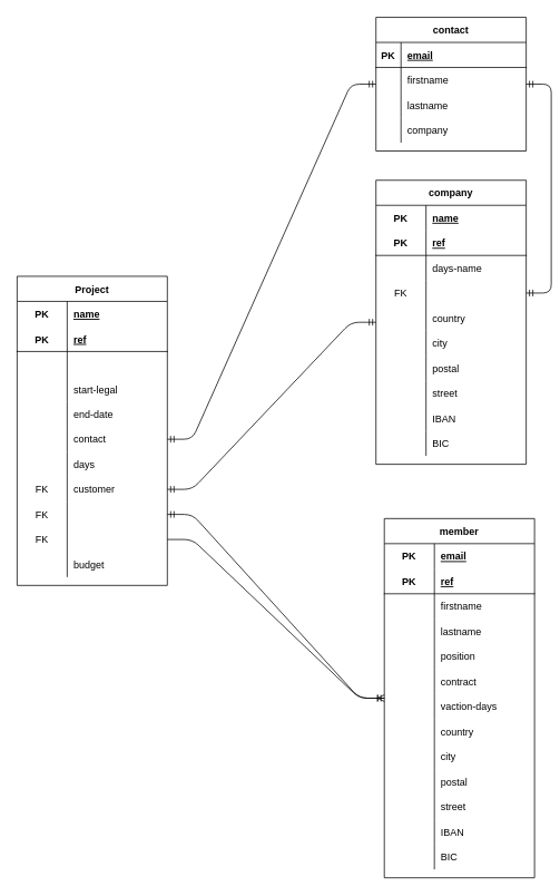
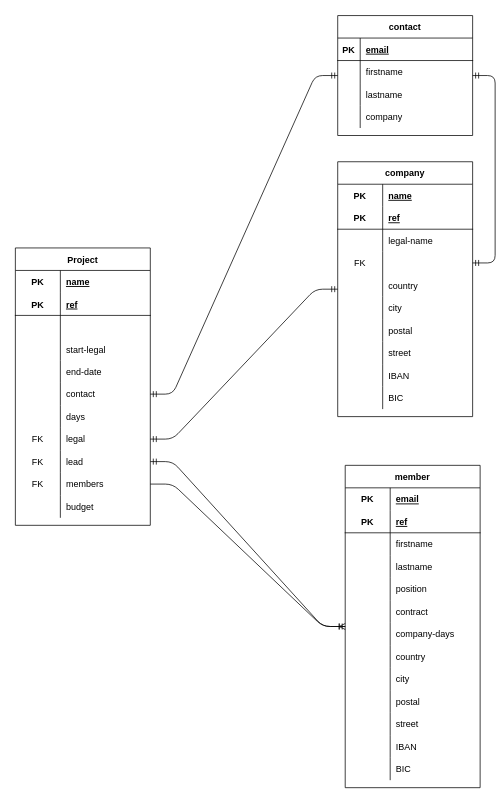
- <mxCell id="64" value="days-name" style="shape=partialRectangle;connectable=0;fillColor=none;top=0;left=0;bottom=0;right=0;align=left;spacingLeft=6;overflow=hidden;" vertex="1" parent="62"><mxGeometry x="60" width="120" height="30" as="geometry" /></mxCell>
+ <mxCell id="64" value="legal-name" style="shape=partialRectangle;connectable=0;fillColor=none;top=0;left=0;bottom=0;right=0;align=left;spacingLeft=6;overflow=hidden;" vertex="1" parent="62"><mxGeometry x="60" width="120" height="30" as="geometry" /></mxCell>
- <mxCell id="109" value="customer" style="shape=partialRectangle;connectable=0;fillColor=none;top=0;left=0;bottom=0;right=0;align=left;spacingLeft=6;overflow=hidden;" vertex="1" parent="107"><mxGeometry x="60" width="120" height="30" as="geometry" /></mxCell>
+ <mxCell id="109" value="legal" style="shape=partialRectangle;connectable=0;fillColor=none;top=0;left=0;bottom=0;right=0;align=left;spacingLeft=6;overflow=hidden;" vertex="1" parent="107"><mxGeometry x="60" width="120" height="30" as="geometry" /></mxCell>
+ <mxCell id="112" value="lead" style="shape=partialRectangle;connectable=0;fillColor=none;top=0;left=0;bottom=0;right=0;align=left;spacingLeft=6;fontStyle=0;overflow=hidden;" vertex="1" parent="110"><mxGeometry x="60" width="120" height="30" as="geometry" /></mxCell>
+ <mxCell id="115" value="members" style="shape=partialRectangle;connectable=0;fillColor=none;top=0;left=0;bottom=0;right=0;align=left;spacingLeft=6;fontStyle=0;overflow=hidden;" vertex="1" parent="113"><mxGeometry x="60" width="120" height="30" as="geometry" /></mxCell>
- <mxCell id="23" value="vaction-days" style="shape=partialRectangle;connectable=0;fillColor=none;top=0;left=0;bottom=0;right=0;align=left;spacingLeft=6;overflow=hidden;" vertex="1" parent="21"><mxGeometry x="60" width="120" height="30" as="geometry" /></mxCell>
+ <mxCell id="23" value="company-days" style="shape=partialRectangle;connectable=0;fillColor=none;top=0;left=0;bottom=0;right=0;align=left;spacingLeft=6;overflow=hidden;" vertex="1" parent="21"><mxGeometry x="60" width="120" height="30" as="geometry" /></mxCell>
